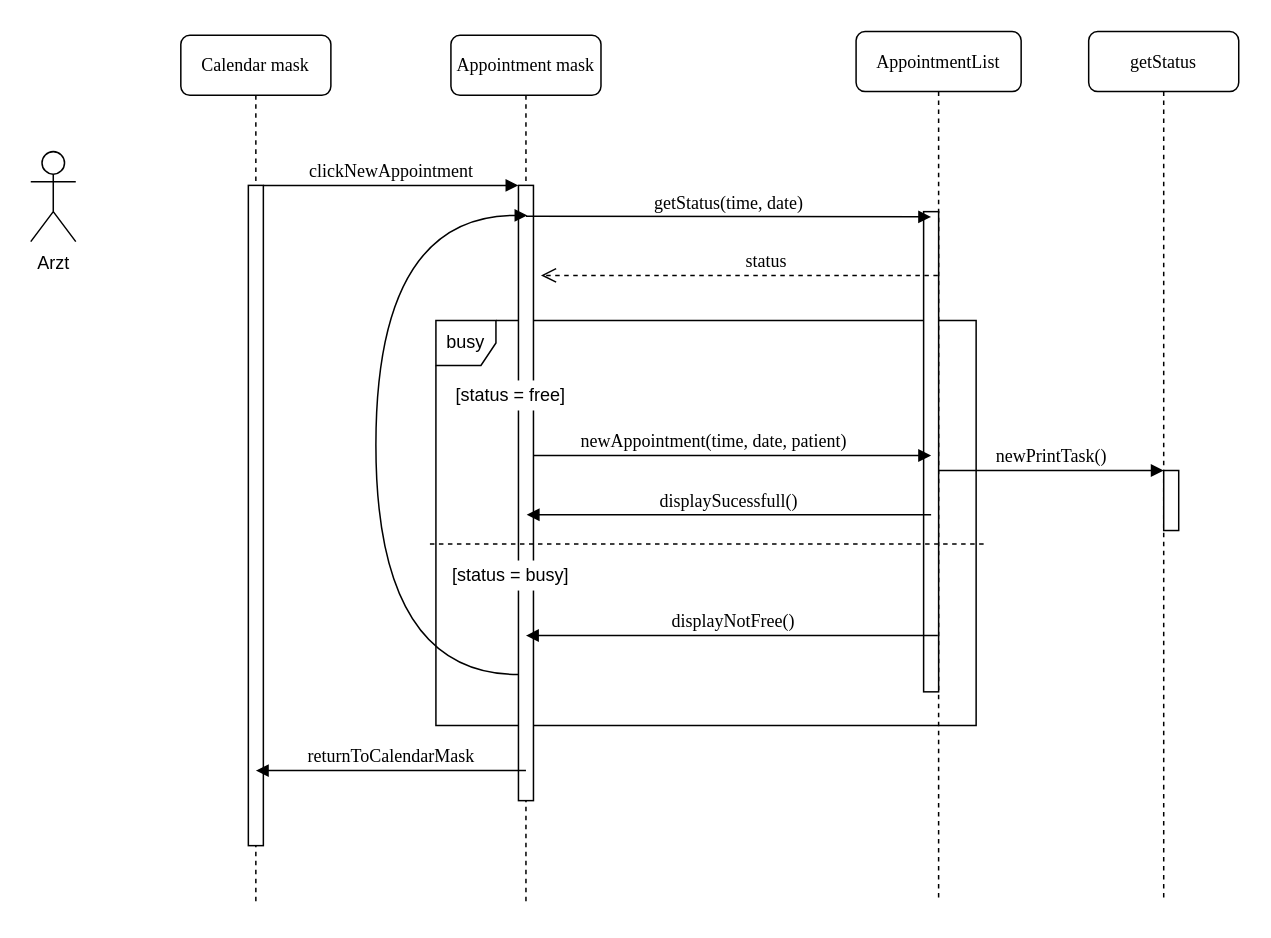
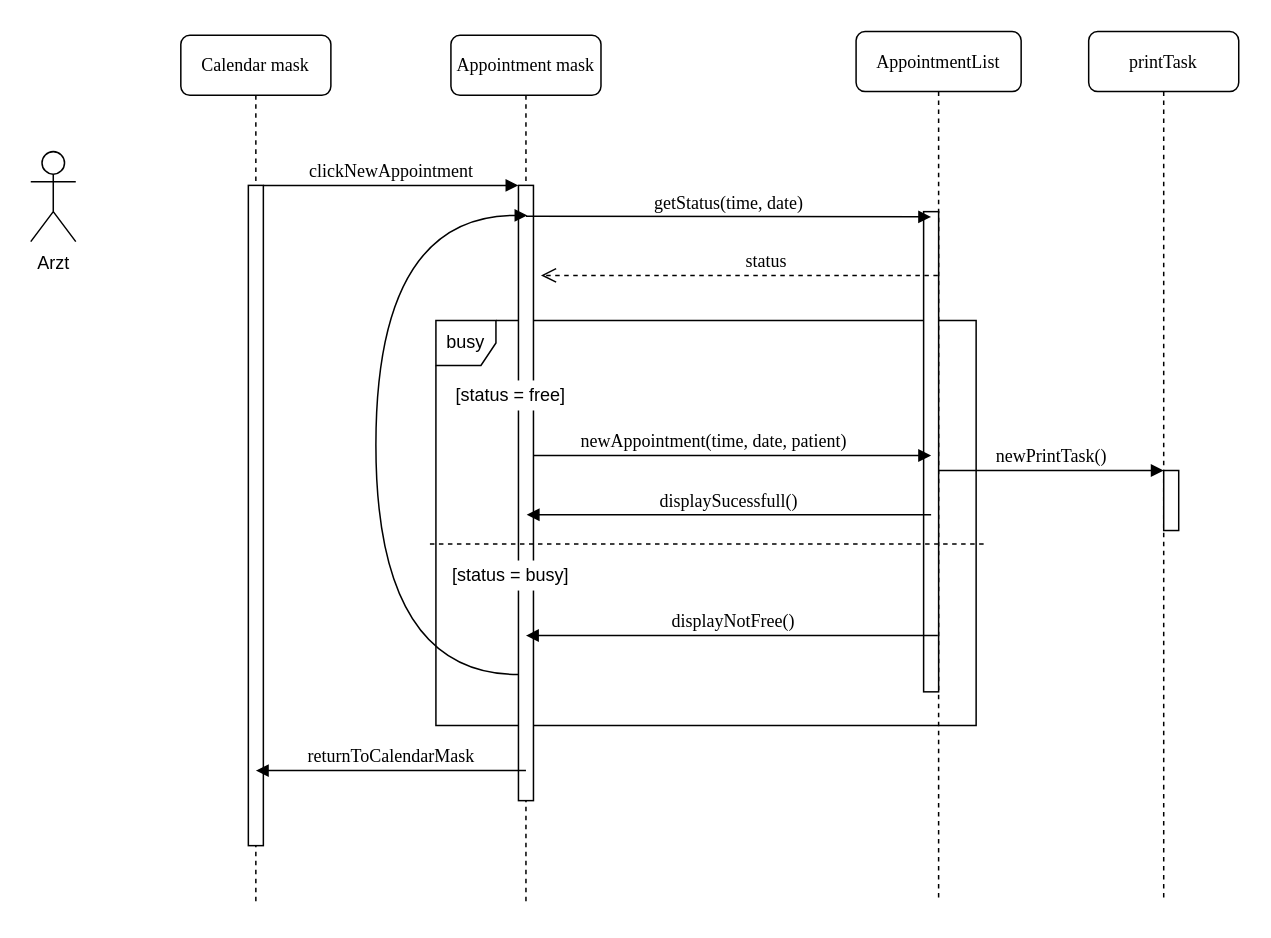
- <mxCell id="7" value="getStatus" style="shape=umlLifeline;perimeter=lifelinePerimeter;whiteSpace=wrap;html=1;container=1;collapsible=0;recursiveResize=0;outlineConnect=0;rounded=1;shadow=0;comic=0;labelBackgroundColor=none;strokeWidth=1;fontFamily=Verdana;fontSize=12;align=center;" parent="1" vertex="1"><mxGeometry x="725" y="20.5" width="100" height="580" as="geometry" /></mxCell>
+ <mxCell id="7" value="printTask" style="shape=umlLifeline;perimeter=lifelinePerimeter;whiteSpace=wrap;html=1;container=1;collapsible=0;recursiveResize=0;outlineConnect=0;rounded=1;shadow=0;comic=0;labelBackgroundColor=none;strokeWidth=1;fontFamily=Verdana;fontSize=12;align=center;" parent="1" vertex="1"><mxGeometry x="725" y="20.5" width="100" height="580" as="geometry" /></mxCell>
